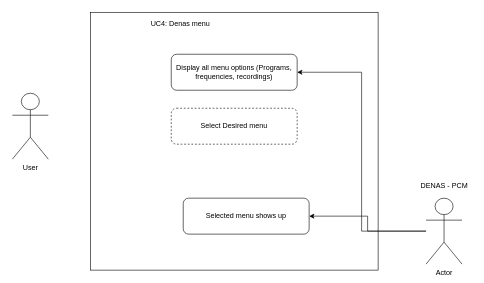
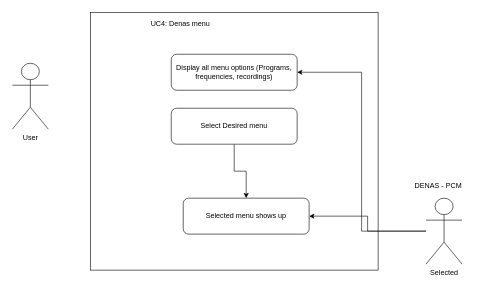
- <mxCell id="3" value="User" style="shape=umlActor;verticalLabelPosition=bottom;verticalAlign=top;html=1;outlineConnect=0;" vertex="1" parent="1"><mxGeometry x="20" y="155" width="60" height="110" as="geometry" /></mxCell>
+ <mxCell id="3" value="User" style="shape=umlActor;verticalLabelPosition=bottom;verticalAlign=top;html=1;outlineConnect=0;" vertex="1" parent="1"><mxGeometry x="20" y="105" width="60" height="110" as="geometry" /></mxCell>
- <mxCell id="11" value="Select Desired menu" style="rounded=1;whiteSpace=wrap;html=1;dashed=1;" vertex="1" parent="1"><mxGeometry x="285" y="180" width="210" height="60" as="geometry" /></mxCell>
+ <mxCell id="11" value="Select Desired menu" style="rounded=1;whiteSpace=wrap;html=1;" vertex="1" parent="1"><mxGeometry x="285" y="180" width="210" height="60" as="geometry" /></mxCell>
+ <mxCell id="10" style="edgeStyle=orthogonalEdgeStyle;rounded=0;orthogonalLoop=1;jettySize=auto;html=1;entryX=0.5;entryY=0;entryDx=0;entryDy=0;" edge="1" parent="1" source="11" target="12"><mxGeometry relative="1" as="geometry" /></mxCell>
- <mxCell id="9" value="DENAS - PCM" style="text;html=1;align=center;verticalAlign=middle;resizable=0;points=[];autosize=1;" vertex="1" parent="1"><mxGeometry x="695" y="300" width="90" height="20" as="geometry" /></mxCell>
+ <mxCell id="9" value="DENAS - PCM" style="text;html=1;align=center;verticalAlign=middle;resizable=0;points=[];autosize=1;" vertex="1" parent="1"><mxGeometry x="685" y="300" width="90" height="20" as="geometry" /></mxCell>
- <mxCell id="8" value="Actor" style="shape=umlActor;verticalLabelPosition=bottom;verticalAlign=top;html=1;outlineConnect=0;" vertex="1" parent="1"><mxGeometry x="710" y="330" width="60" height="110" as="geometry" /></mxCell>
+ <mxCell id="8" value="Selected" style="shape=umlActor;verticalLabelPosition=bottom;verticalAlign=top;html=1;outlineConnect=0;" vertex="1" parent="1"><mxGeometry x="710" y="330" width="60" height="110" as="geometry" /></mxCell>
